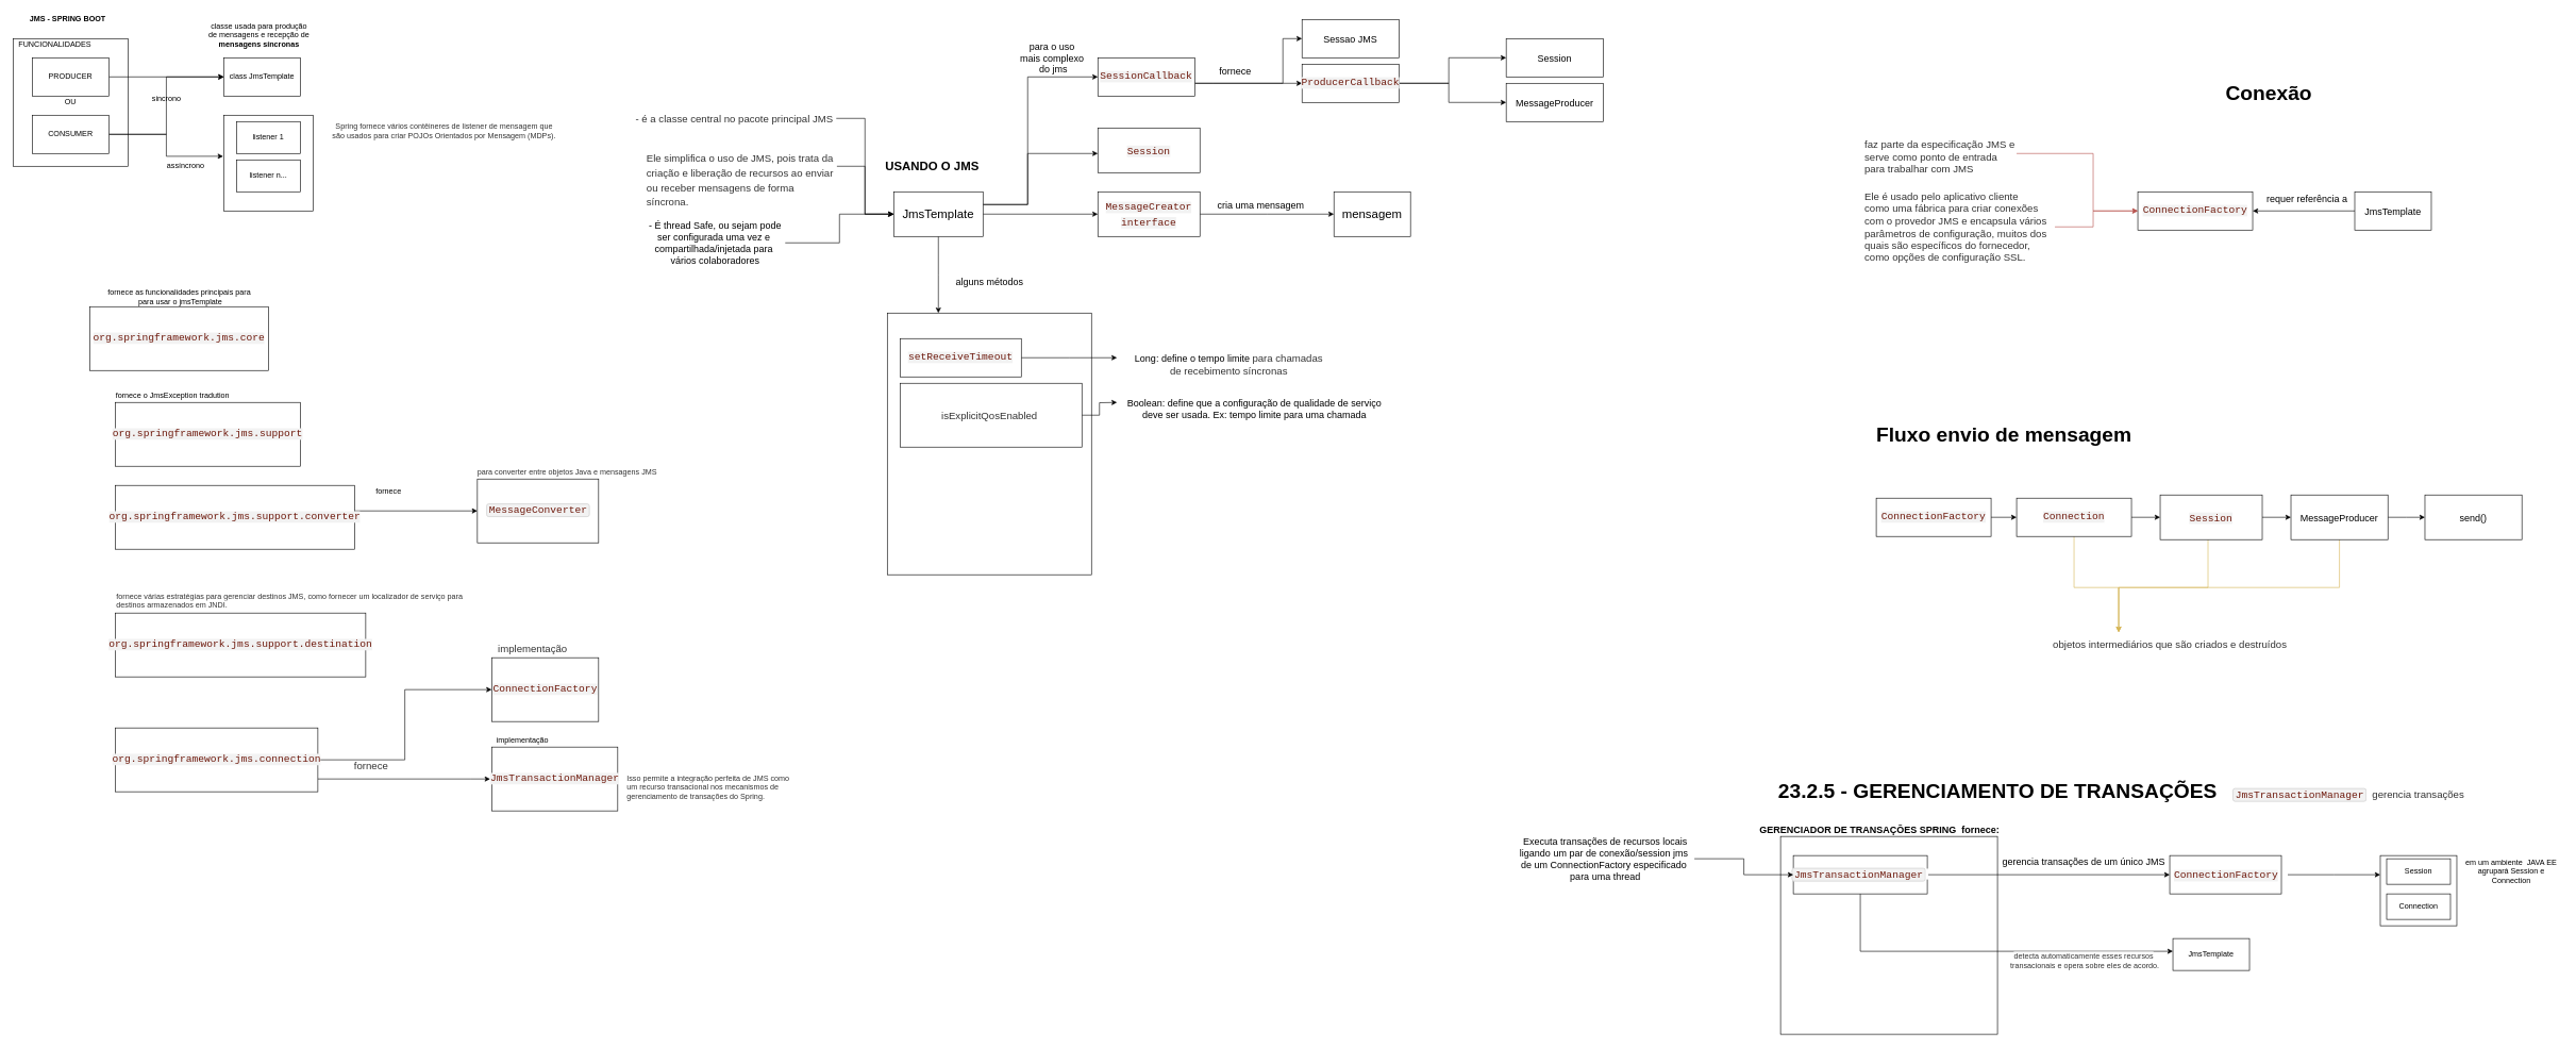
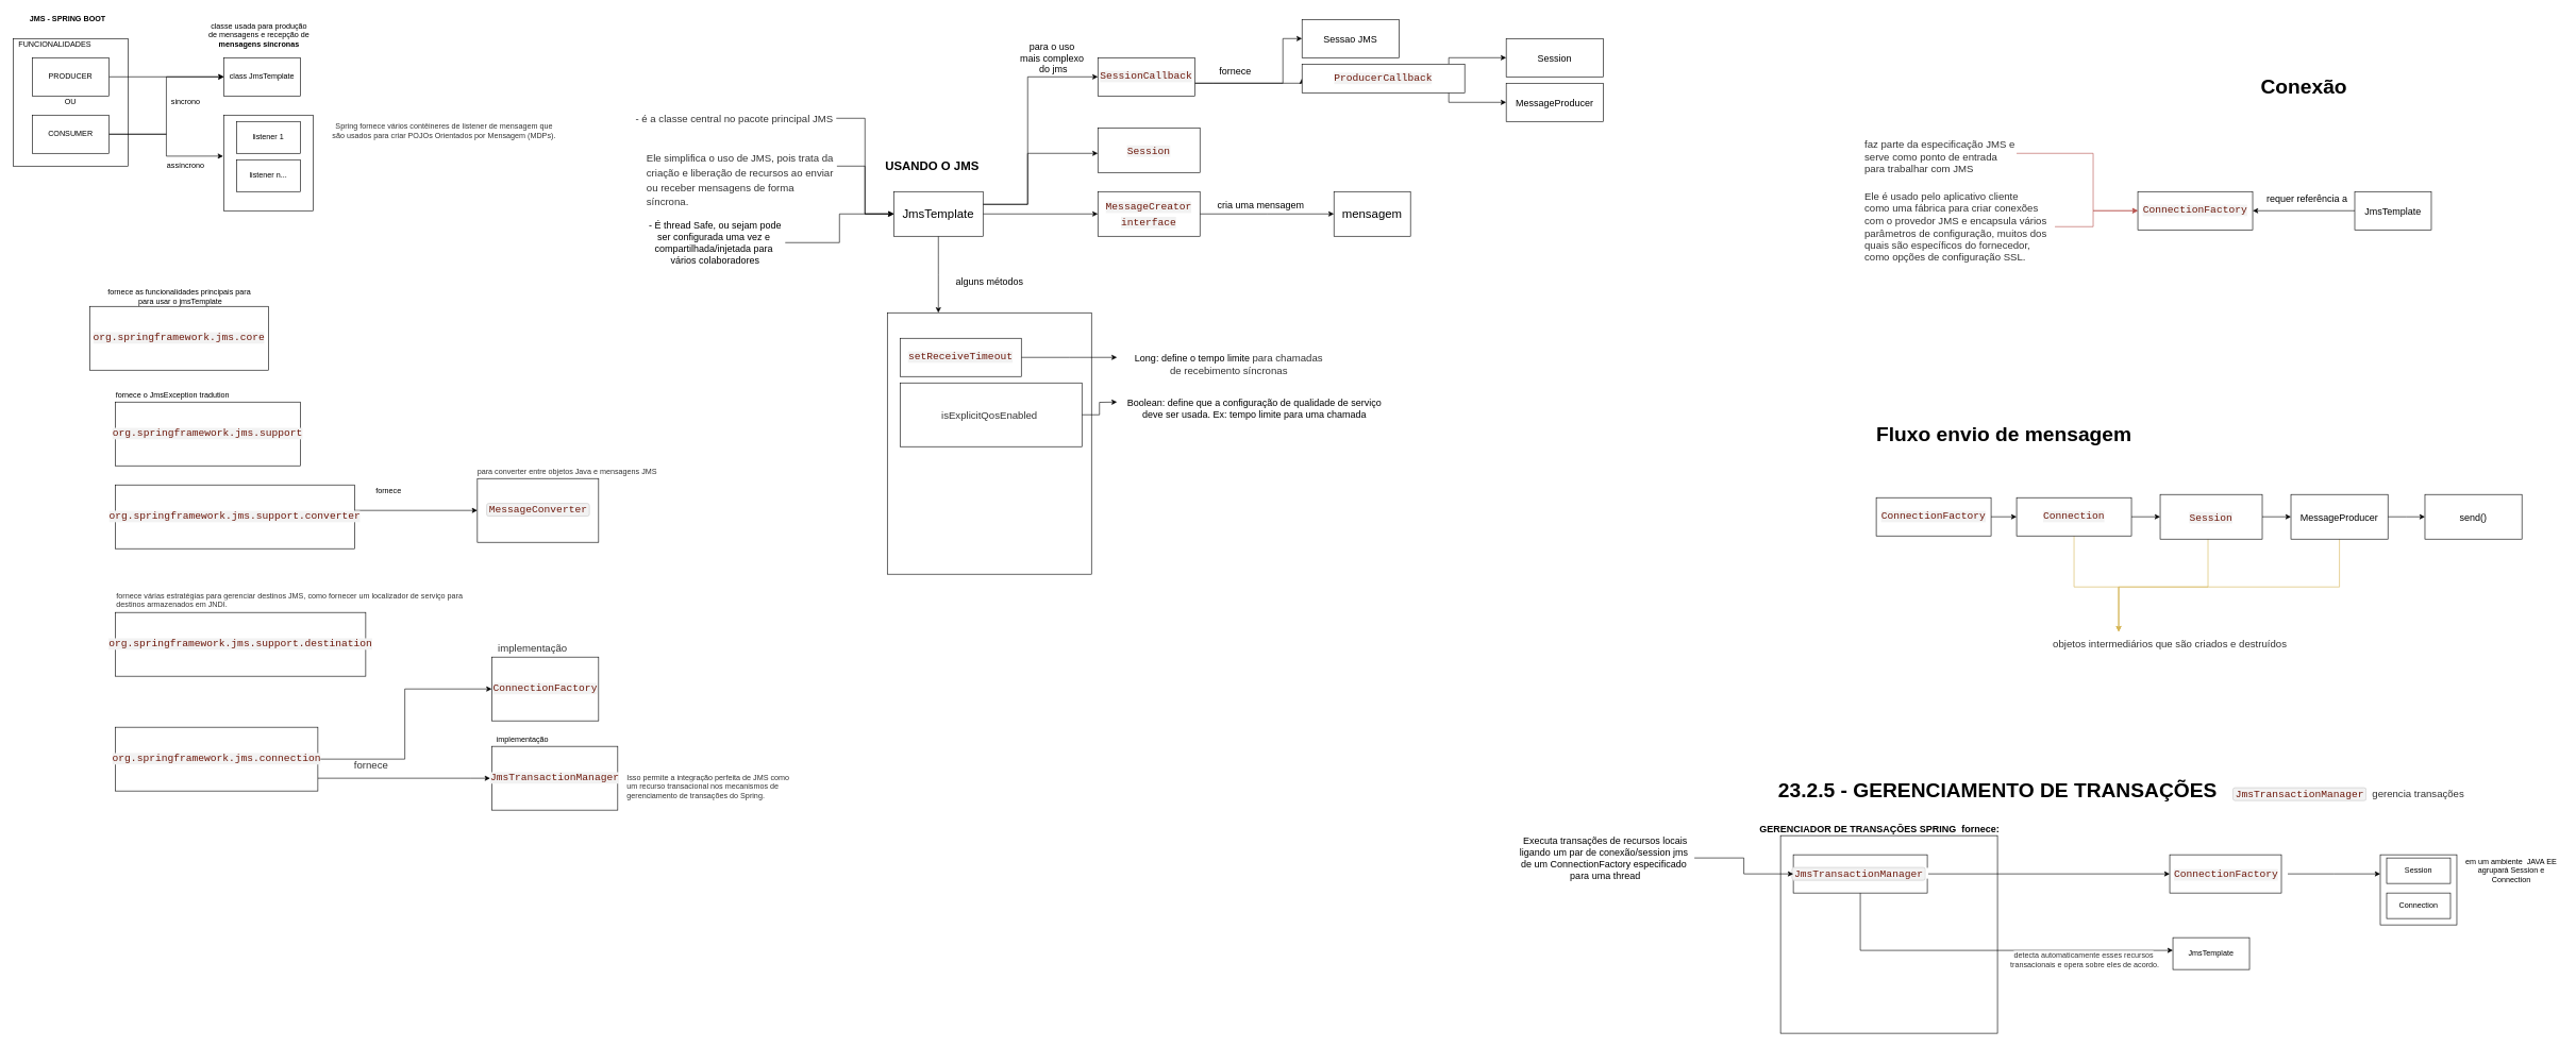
- <mxCell id="61" value="&lt;span style=&quot;color: rgb(109 , 24 , 11) ; font-family: &amp;#34;consolas&amp;#34; , &amp;#34;liberation mono&amp;#34; , &amp;#34;courier&amp;#34; , monospace ; font-size: 16px ; text-align: left ; background-color: rgb(242 , 242 , 242)&quot;&gt;ProducerCallback&lt;/span&gt;" style="rounded=0;whiteSpace=wrap;html=1;fontSize=15;align=center;" parent="1" vertex="1"><mxGeometry x="2040" y="100" width="152" height="60" as="geometry" /></mxCell>
+ <mxCell id="61" value="&lt;span style=&quot;color: rgb(109 , 24 , 11) ; font-family: &amp;#34;consolas&amp;#34; , &amp;#34;liberation mono&amp;#34; , &amp;#34;courier&amp;#34; , monospace ; font-size: 16px ; text-align: left ; background-color: rgb(242 , 242 , 242)&quot;&gt;ProducerCallback&lt;/span&gt;" style="rounded=0;whiteSpace=wrap;html=1;fontSize=15;align=center;" parent="1" vertex="1"><mxGeometry x="2040" y="100" width="255" height="45" as="geometry" /></mxCell>
- <mxCell id="76" value="&lt;font size=&quot;1&quot;&gt;&lt;b style=&quot;font-size: 32px&quot;&gt;Conexão&lt;/b&gt;&lt;/font&gt;" style="text;html=1;align=center;verticalAlign=middle;resizable=0;points=[];autosize=1;strokeColor=none;fontSize=15;" parent="1" vertex="1"><mxGeometry x="3480" y="130" width="150" height="30" as="geometry" /></mxCell>
+ <mxCell id="76" value="&lt;font size=&quot;1&quot;&gt;&lt;b style=&quot;font-size: 32px&quot;&gt;Conexão&lt;/b&gt;&lt;/font&gt;" style="text;html=1;align=center;verticalAlign=middle;resizable=0;points=[];autosize=1;strokeColor=none;fontSize=15;" parent="1" vertex="1"><mxGeometry x="3535" y="120" width="150" height="30" as="geometry" /></mxCell>
- <mxCell id="12" value="sincrono" style="text;html=1;align=center;verticalAlign=middle;resizable=0;points=[];autosize=1;strokeColor=none;" parent="1" vertex="1"><mxGeometry x="230" y="145" width="60" height="20" as="geometry" /></mxCell>
+ <mxCell id="12" value="sincrono" style="text;html=1;align=center;verticalAlign=middle;resizable=0;points=[];autosize=1;strokeColor=none;" parent="1" vertex="1"><mxGeometry x="260" y="150" width="60" height="20" as="geometry" /></mxCell>
- <mxCell id="109" value="&lt;font color=&quot;#000000&quot;&gt;gerencia transações de um único JMS&lt;/font&gt;" style="text;html=1;align=center;verticalAlign=middle;resizable=0;points=[];autosize=1;strokeColor=none;fontSize=15;fontColor=#FFD966;" parent="1" vertex="1"><mxGeometry x="3130" y="1340" width="270" height="20" as="geometry" /></mxCell>
